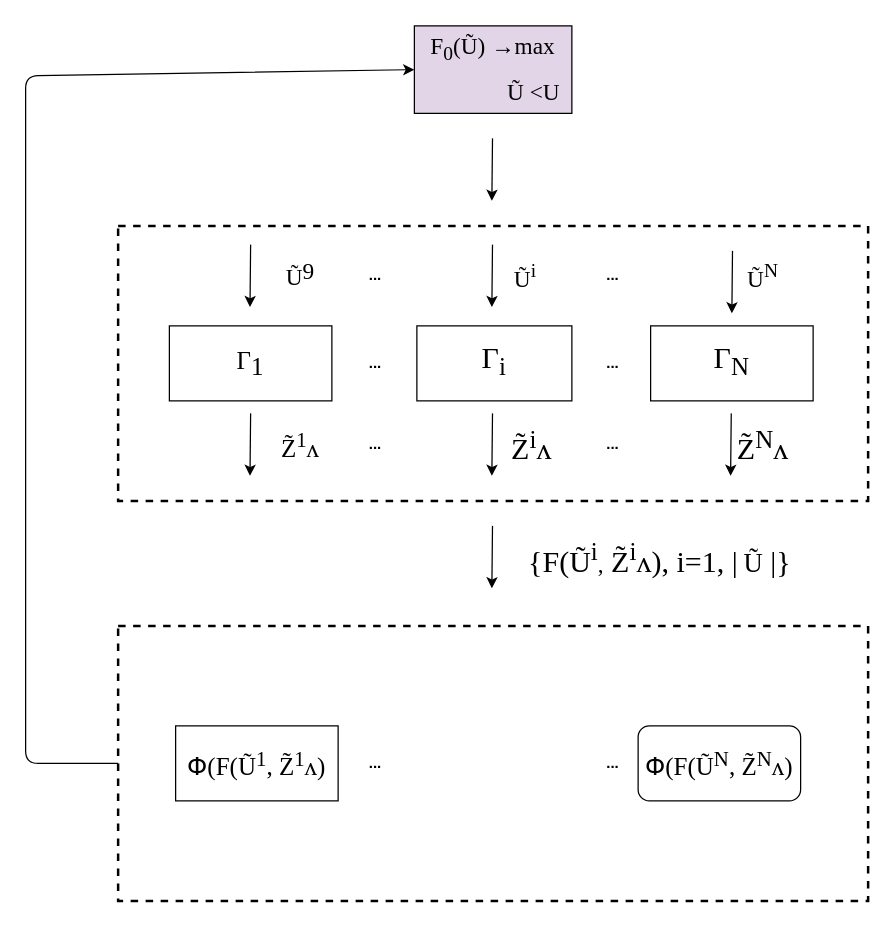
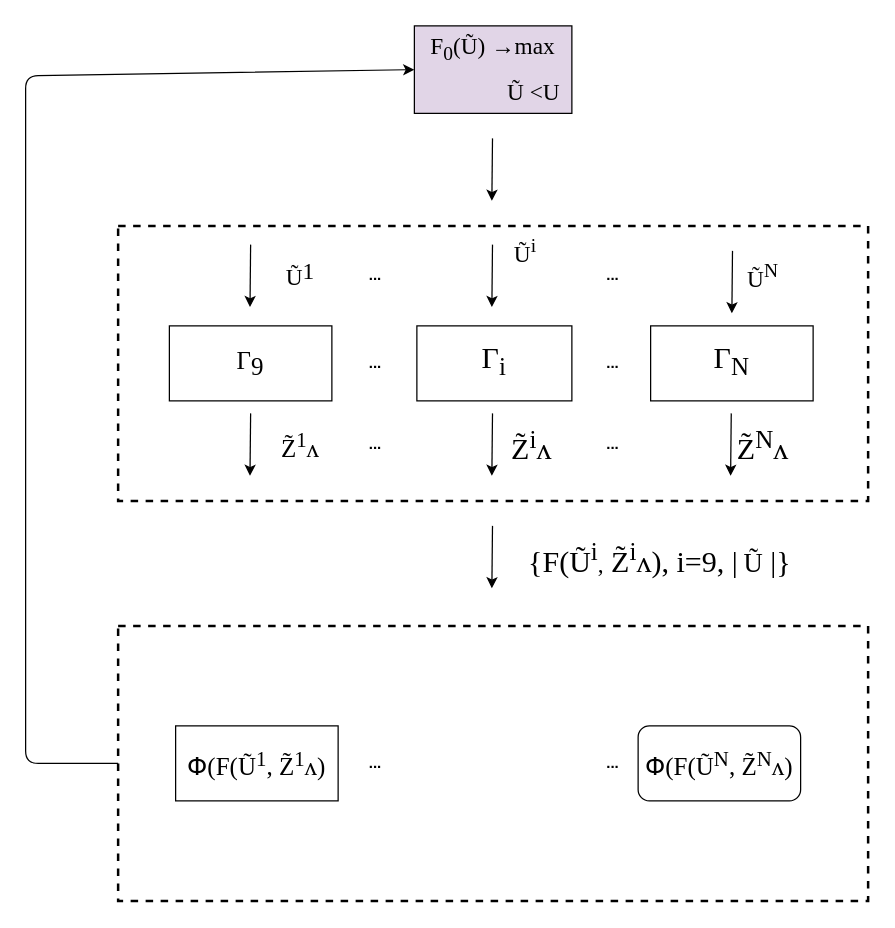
- <mxCell id="8" value="&lt;p class=&quot;MsoNormal&quot;&gt;&lt;span lang=&quot;EN-US&quot; style=&quot;font-size: 14.0pt ; line-height: 107% ; font-family: &amp;#34;times new roman&amp;#34; , serif&quot;&gt;Ũ&lt;/span&gt;&lt;sup&gt;&lt;span style=&quot;font-size: 14.0pt ; line-height: 107% ; font-family: &amp;#34;times new roman&amp;#34; , serif&quot;&gt;9&lt;/span&gt;&lt;/sup&gt;&lt;span style=&quot;font-size: 18.0pt ; line-height: 107% ; font-family: &amp;#34;times new roman&amp;#34; , serif&quot;&gt;&lt;/span&gt;&lt;/p&gt;" style="text;html=1;strokeColor=none;fillColor=none;align=center;verticalAlign=middle;whiteSpace=wrap;rounded=0;" vertex="1" parent="1"><mxGeometry x="220" y="210" width="40" height="20" as="geometry" /></mxCell>
+ <mxCell id="8" value="&lt;p class=&quot;MsoNormal&quot;&gt;&lt;span lang=&quot;EN-US&quot; style=&quot;font-size: 14.0pt ; line-height: 107% ; font-family: &amp;#34;times new roman&amp;#34; , serif&quot;&gt;Ũ&lt;/span&gt;&lt;sup&gt;&lt;span style=&quot;font-size: 14.0pt ; line-height: 107% ; font-family: &amp;#34;times new roman&amp;#34; , serif&quot;&gt;1&lt;/span&gt;&lt;/sup&gt;&lt;span style=&quot;font-size: 18.0pt ; line-height: 107% ; font-family: &amp;#34;times new roman&amp;#34; , serif&quot;&gt;&lt;/span&gt;&lt;/p&gt;" style="text;html=1;strokeColor=none;fillColor=none;align=center;verticalAlign=middle;whiteSpace=wrap;rounded=0;" vertex="1" parent="1"><mxGeometry x="220" y="210" width="40" height="20" as="geometry" /></mxCell>
- <mxCell id="7" value="&lt;p class=&quot;MsoNormal&quot;&gt;&lt;span lang=&quot;EN-US&quot; style=&quot;line-height: 107% ; font-family: &amp;#34;times new roman&amp;#34; , serif ; font-size: 14pt&quot;&gt;Ũ&lt;sup&gt;i&lt;/sup&gt;&lt;/span&gt;&lt;span lang=&quot;EN-US&quot; style=&quot;font-size: 18.0pt ; line-height: 107% ; font-family: &amp;#34;times new roman&amp;#34; , serif&quot;&gt;&lt;/span&gt;&lt;/p&gt;" style="text;html=1;strokeColor=none;fillColor=none;align=center;verticalAlign=middle;whiteSpace=wrap;rounded=0;" vertex="1" parent="1"><mxGeometry x="400" y="210" width="40" height="20" as="geometry" /></mxCell>
+ <mxCell id="7" value="&lt;p class=&quot;MsoNormal&quot;&gt;&lt;span lang=&quot;EN-US&quot; style=&quot;line-height: 107% ; font-family: &amp;#34;times new roman&amp;#34; , serif ; font-size: 14pt&quot;&gt;Ũ&lt;sup&gt;i&lt;/sup&gt;&lt;/span&gt;&lt;span lang=&quot;EN-US&quot; style=&quot;font-size: 18.0pt ; line-height: 107% ; font-family: &amp;#34;times new roman&amp;#34; , serif&quot;&gt;&lt;/span&gt;&lt;/p&gt;" style="text;html=1;strokeColor=none;fillColor=none;align=center;verticalAlign=middle;whiteSpace=wrap;rounded=0;" vertex="1" parent="1"><mxGeometry x="400" y="190" width="40" height="20" as="geometry" /></mxCell>
- <mxCell id="4" value="&lt;p class=&quot;MsoNormal&quot; style=&quot;font-size: 20px&quot;&gt;&lt;span lang=&quot;EN-US&quot; style=&quot;line-height: 107% ; font-family: &amp;#34;times new roman&amp;#34; , serif&quot;&gt;Γ&lt;/span&gt;&lt;sub&gt;&lt;span style=&quot;font-size: 20px ; line-height: 107% ; font-family: &amp;#34;times new roman&amp;#34; , serif&quot;&gt;1&lt;/span&gt;&lt;/sub&gt;&lt;/p&gt;" style="rounded=0;whiteSpace=wrap;html=1;" vertex="1" parent="1"><mxGeometry x="135" y="260" width="130" height="60" as="geometry" /></mxCell>
+ <mxCell id="4" value="&lt;p class=&quot;MsoNormal&quot; style=&quot;font-size: 20px&quot;&gt;&lt;span lang=&quot;EN-US&quot; style=&quot;line-height: 107% ; font-family: &amp;#34;times new roman&amp;#34; , serif&quot;&gt;Γ&lt;/span&gt;&lt;sub&gt;&lt;span style=&quot;font-size: 20px ; line-height: 107% ; font-family: &amp;#34;times new roman&amp;#34; , serif&quot;&gt;9&lt;/span&gt;&lt;/sub&gt;&lt;/p&gt;" style="rounded=0;whiteSpace=wrap;html=1;" vertex="1" parent="1"><mxGeometry x="135" y="260" width="130" height="60" as="geometry" /></mxCell>
- <mxCell id="28" value="&lt;p class=&quot;MsoNormal&quot;&gt;&lt;span lang=&quot;EN-US&quot; style=&quot;font-size: 18.0pt ; line-height: 107% ; font-family: &amp;#34;times new roman&amp;#34; , serif&quot;&gt;{F(Ũ&lt;sup&gt;i&lt;/sup&gt;&lt;/span&gt;&lt;span lang=&quot;EN-US&quot; style=&quot;font-size: 14.0pt ; line-height: 107% ; font-family: &amp;#34;times new roman&amp;#34; , serif&quot;&gt;,&lt;/span&gt;&lt;span lang=&quot;EN-US&quot; style=&quot;font-size: 18.0pt ; line-height: 107% ; font-family: &amp;#34;times new roman&amp;#34; , serif&quot;&gt; Z̃&lt;sup&gt;i&lt;/sup&gt;ʌ), i=1, |&lt;/span&gt;&lt;span lang=&quot;EN-US&quot; style=&quot;font-size: 14.0pt ; line-height: 107% ; font-family: &amp;#34;times new roman&amp;#34; , serif&quot;&gt; &lt;/span&gt;&lt;span lang=&quot;EN-US&quot; style=&quot;font-size: 16.0pt ; line-height: 107% ; font-family: &amp;#34;times new roman&amp;#34; , serif&quot;&gt;Ũ&lt;/span&gt;&lt;span lang=&quot;EN-US&quot; style=&quot;font-size: 18.0pt ; line-height: 107% ; font-family: &amp;#34;times new roman&amp;#34; , serif&quot;&gt; |}&lt;/span&gt;&lt;/p&gt;" style="text;html=1;strokeColor=none;fillColor=none;align=center;verticalAlign=middle;whiteSpace=wrap;rounded=0;" vertex="1" parent="1"><mxGeometry x="385" y="410" width="285" height="70" as="geometry" /></mxCell>
+ <mxCell id="28" value="&lt;p class=&quot;MsoNormal&quot;&gt;&lt;span lang=&quot;EN-US&quot; style=&quot;font-size: 18.0pt ; line-height: 107% ; font-family: &amp;#34;times new roman&amp;#34; , serif&quot;&gt;{F(Ũ&lt;sup&gt;i&lt;/sup&gt;&lt;/span&gt;&lt;span lang=&quot;EN-US&quot; style=&quot;font-size: 14.0pt ; line-height: 107% ; font-family: &amp;#34;times new roman&amp;#34; , serif&quot;&gt;,&lt;/span&gt;&lt;span lang=&quot;EN-US&quot; style=&quot;font-size: 18.0pt ; line-height: 107% ; font-family: &amp;#34;times new roman&amp;#34; , serif&quot;&gt; Z̃&lt;sup&gt;i&lt;/sup&gt;ʌ), i=9, |&lt;/span&gt;&lt;span lang=&quot;EN-US&quot; style=&quot;font-size: 14.0pt ; line-height: 107% ; font-family: &amp;#34;times new roman&amp;#34; , serif&quot;&gt; &lt;/span&gt;&lt;span lang=&quot;EN-US&quot; style=&quot;font-size: 16.0pt ; line-height: 107% ; font-family: &amp;#34;times new roman&amp;#34; , serif&quot;&gt;Ũ&lt;/span&gt;&lt;span lang=&quot;EN-US&quot; style=&quot;font-size: 18.0pt ; line-height: 107% ; font-family: &amp;#34;times new roman&amp;#34; , serif&quot;&gt; |}&lt;/span&gt;&lt;/p&gt;" style="text;html=1;strokeColor=none;fillColor=none;align=center;verticalAlign=middle;whiteSpace=wrap;rounded=0;" vertex="1" parent="1"><mxGeometry x="385" y="410" width="285" height="70" as="geometry" /></mxCell>
